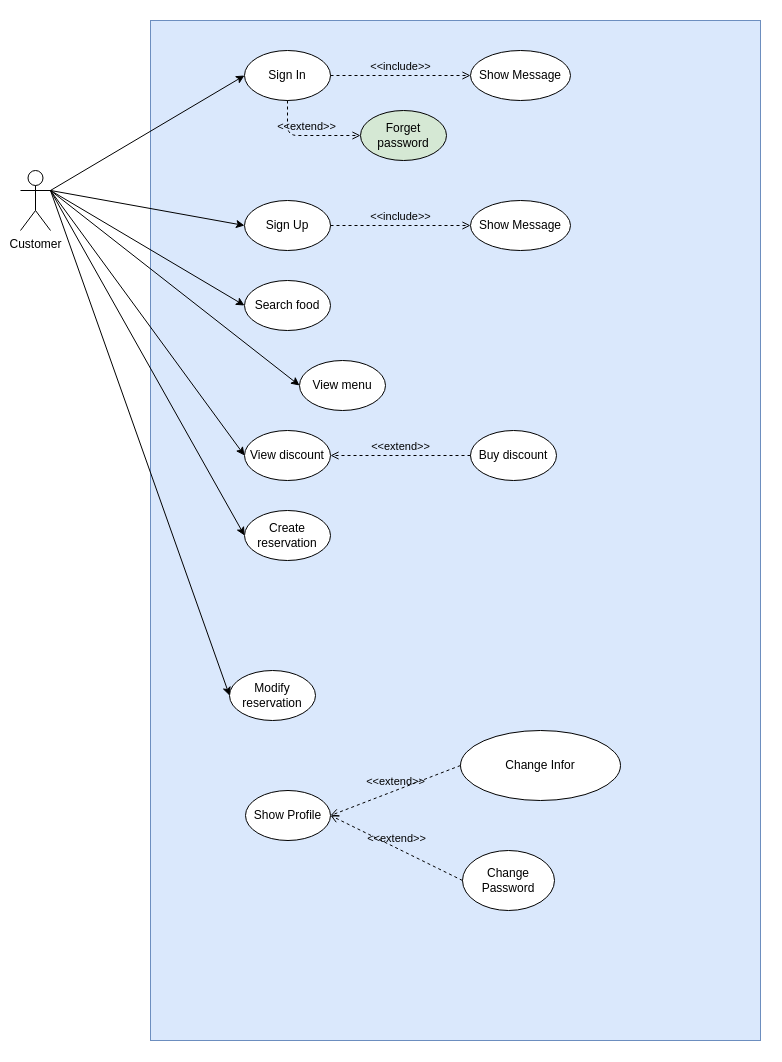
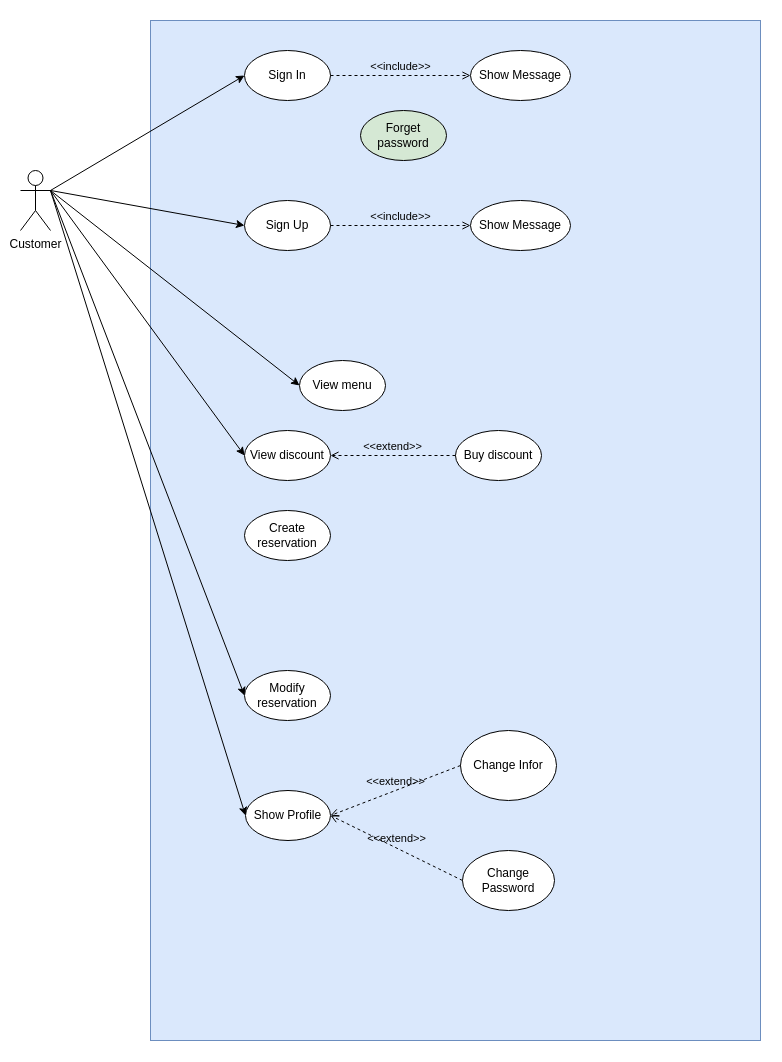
- <mxCell id="21" value="&amp;lt;&amp;lt;extend&amp;gt;&amp;gt;" style="html=1;verticalAlign=bottom;labelBackgroundColor=none;endArrow=open;endFill=0;dashed=1;entryX=0;entryY=0.5;entryDx=0;entryDy=0;exitX=0.5;exitY=1;exitDx=0;exitDy=0;" parent="1" source="4" target="20" edge="1"><mxGeometry width="160" relative="1" as="geometry"><mxPoint x="370" y="150" as="sourcePoint" /><mxPoint x="230" y="150" as="targetPoint" /><Array as="points"><mxPoint x="287" y="135" /></Array></mxGeometry></mxCell>
- <mxCell id="9" value="" style="endArrow=classic;html=1;exitX=1;exitY=0.333;exitDx=0;exitDy=0;exitPerimeter=0;entryX=0;entryY=0.5;entryDx=0;entryDy=0;" parent="1" source="2" target="8" edge="1"><mxGeometry width="50" height="50" relative="1" as="geometry"><mxPoint x="60" y="200" as="sourcePoint" /><mxPoint x="254" y="165" as="targetPoint" /></mxGeometry></mxCell>
- <mxCell id="8" value="Search food" style="ellipse;whiteSpace=wrap;html=1;" parent="1" vertex="1"><mxGeometry x="244" y="280" width="86" height="50" as="geometry" /></mxCell>
- <mxCell id="23" value="" style="endArrow=classic;html=1;entryX=0;entryY=0.5;entryDx=0;entryDy=0;exitX=1;exitY=0.333;exitDx=0;exitDy=0;exitPerimeter=0;" parent="1" source="2" target="22" edge="1"><mxGeometry width="50" height="50" relative="1" as="geometry"><mxPoint x="20" y="280" as="sourcePoint" /><mxPoint x="214" y="545" as="targetPoint" /></mxGeometry></mxCell>
- <mxCell id="14" value="Buy discount" style="ellipse;whiteSpace=wrap;html=1;" parent="1" vertex="1"><mxGeometry x="470" y="430" width="86" height="50" as="geometry" /></mxCell>
+ <mxCell id="14" value="Buy discount" style="ellipse;whiteSpace=wrap;html=1;" parent="1" vertex="1"><mxGeometry x="455" y="430" width="86" height="50" as="geometry" /></mxCell>
+ <mxCell id="31" value="" style="endArrow=classic;html=1;entryX=0;entryY=0.5;entryDx=0;entryDy=0;exitX=1;exitY=0.333;exitDx=0;exitDy=0;exitPerimeter=0;" edge="1" parent="1" source="2" target="25"><mxGeometry width="50" height="50" relative="1" as="geometry"><mxPoint x="80" y="220" as="sourcePoint" /><mxPoint x="274" y="565" as="targetPoint" /></mxGeometry></mxCell>
- <mxCell id="24" value="Modify reservation" style="ellipse;whiteSpace=wrap;html=1;" vertex="1" parent="1"><mxGeometry x="229" y="670" width="86" height="50" as="geometry" /></mxCell>
+ <mxCell id="24" value="Modify reservation" style="ellipse;whiteSpace=wrap;html=1;" vertex="1" parent="1"><mxGeometry x="244" y="670" width="86" height="50" as="geometry" /></mxCell>
- <mxCell id="26" value="Change Infor" style="ellipse;whiteSpace=wrap;html=1;" vertex="1" parent="1"><mxGeometry x="460" y="730" width="160" height="70" as="geometry" /></mxCell>
+ <mxCell id="26" value="Change Infor" style="ellipse;whiteSpace=wrap;html=1;" vertex="1" parent="1"><mxGeometry x="460" y="730" width="96" height="70" as="geometry" /></mxCell>
